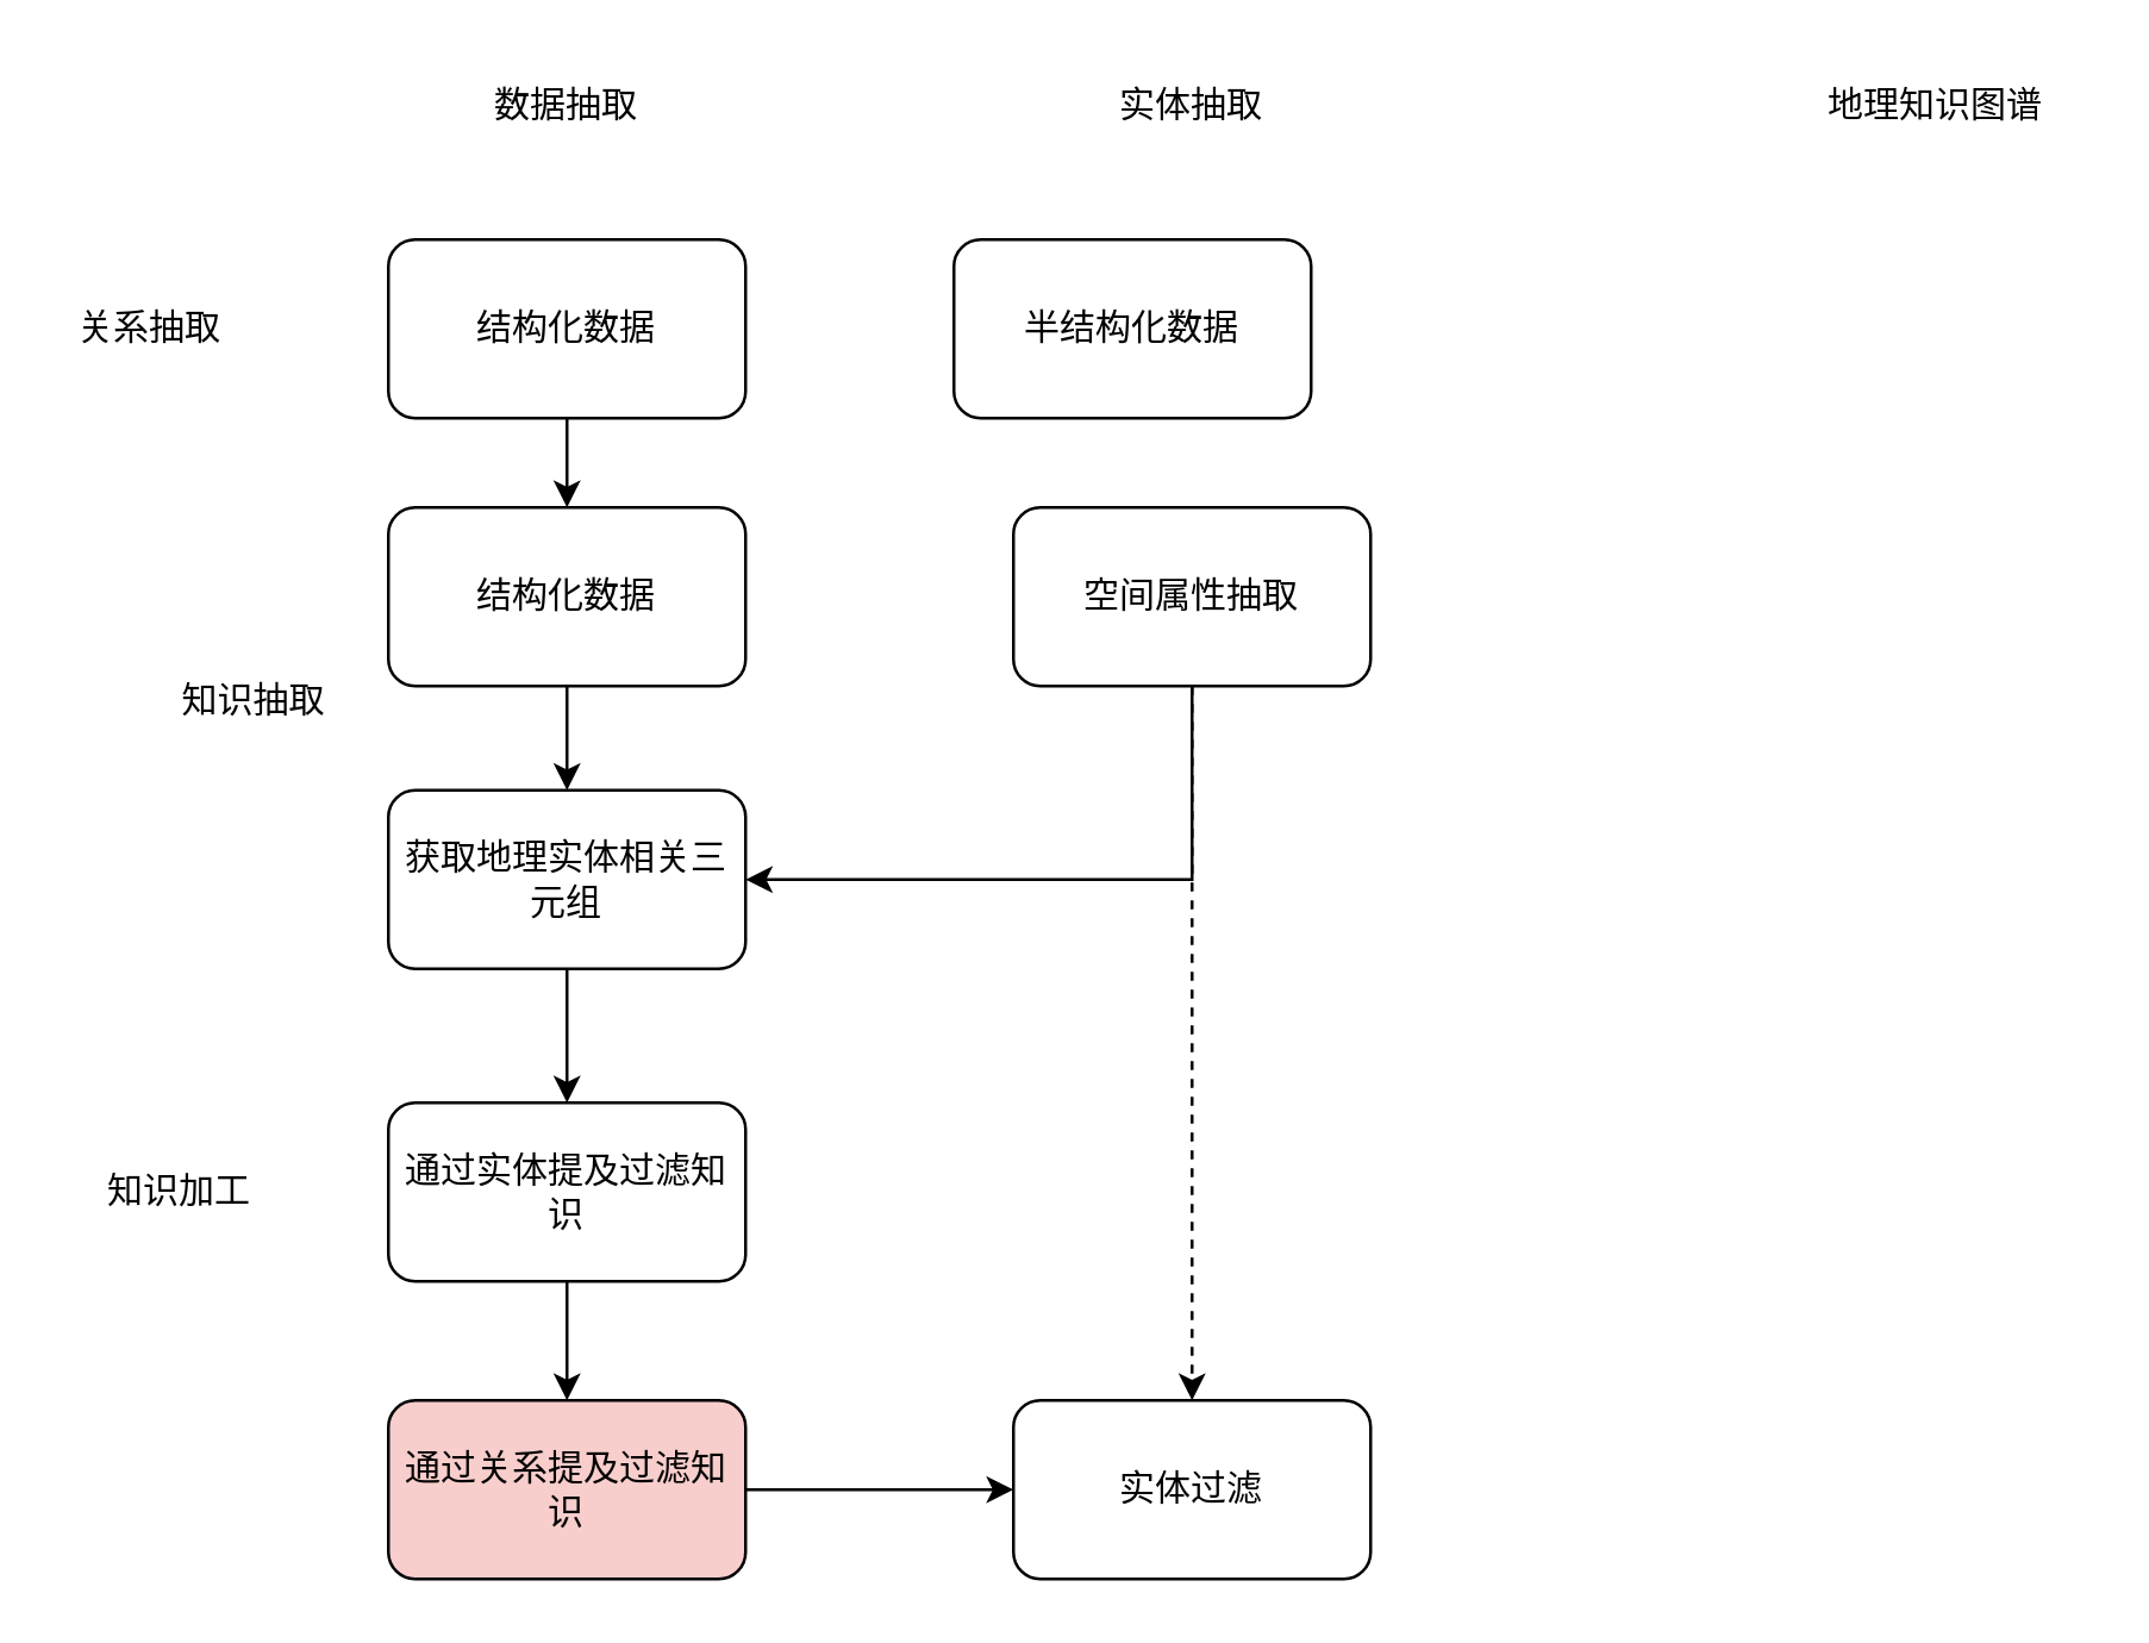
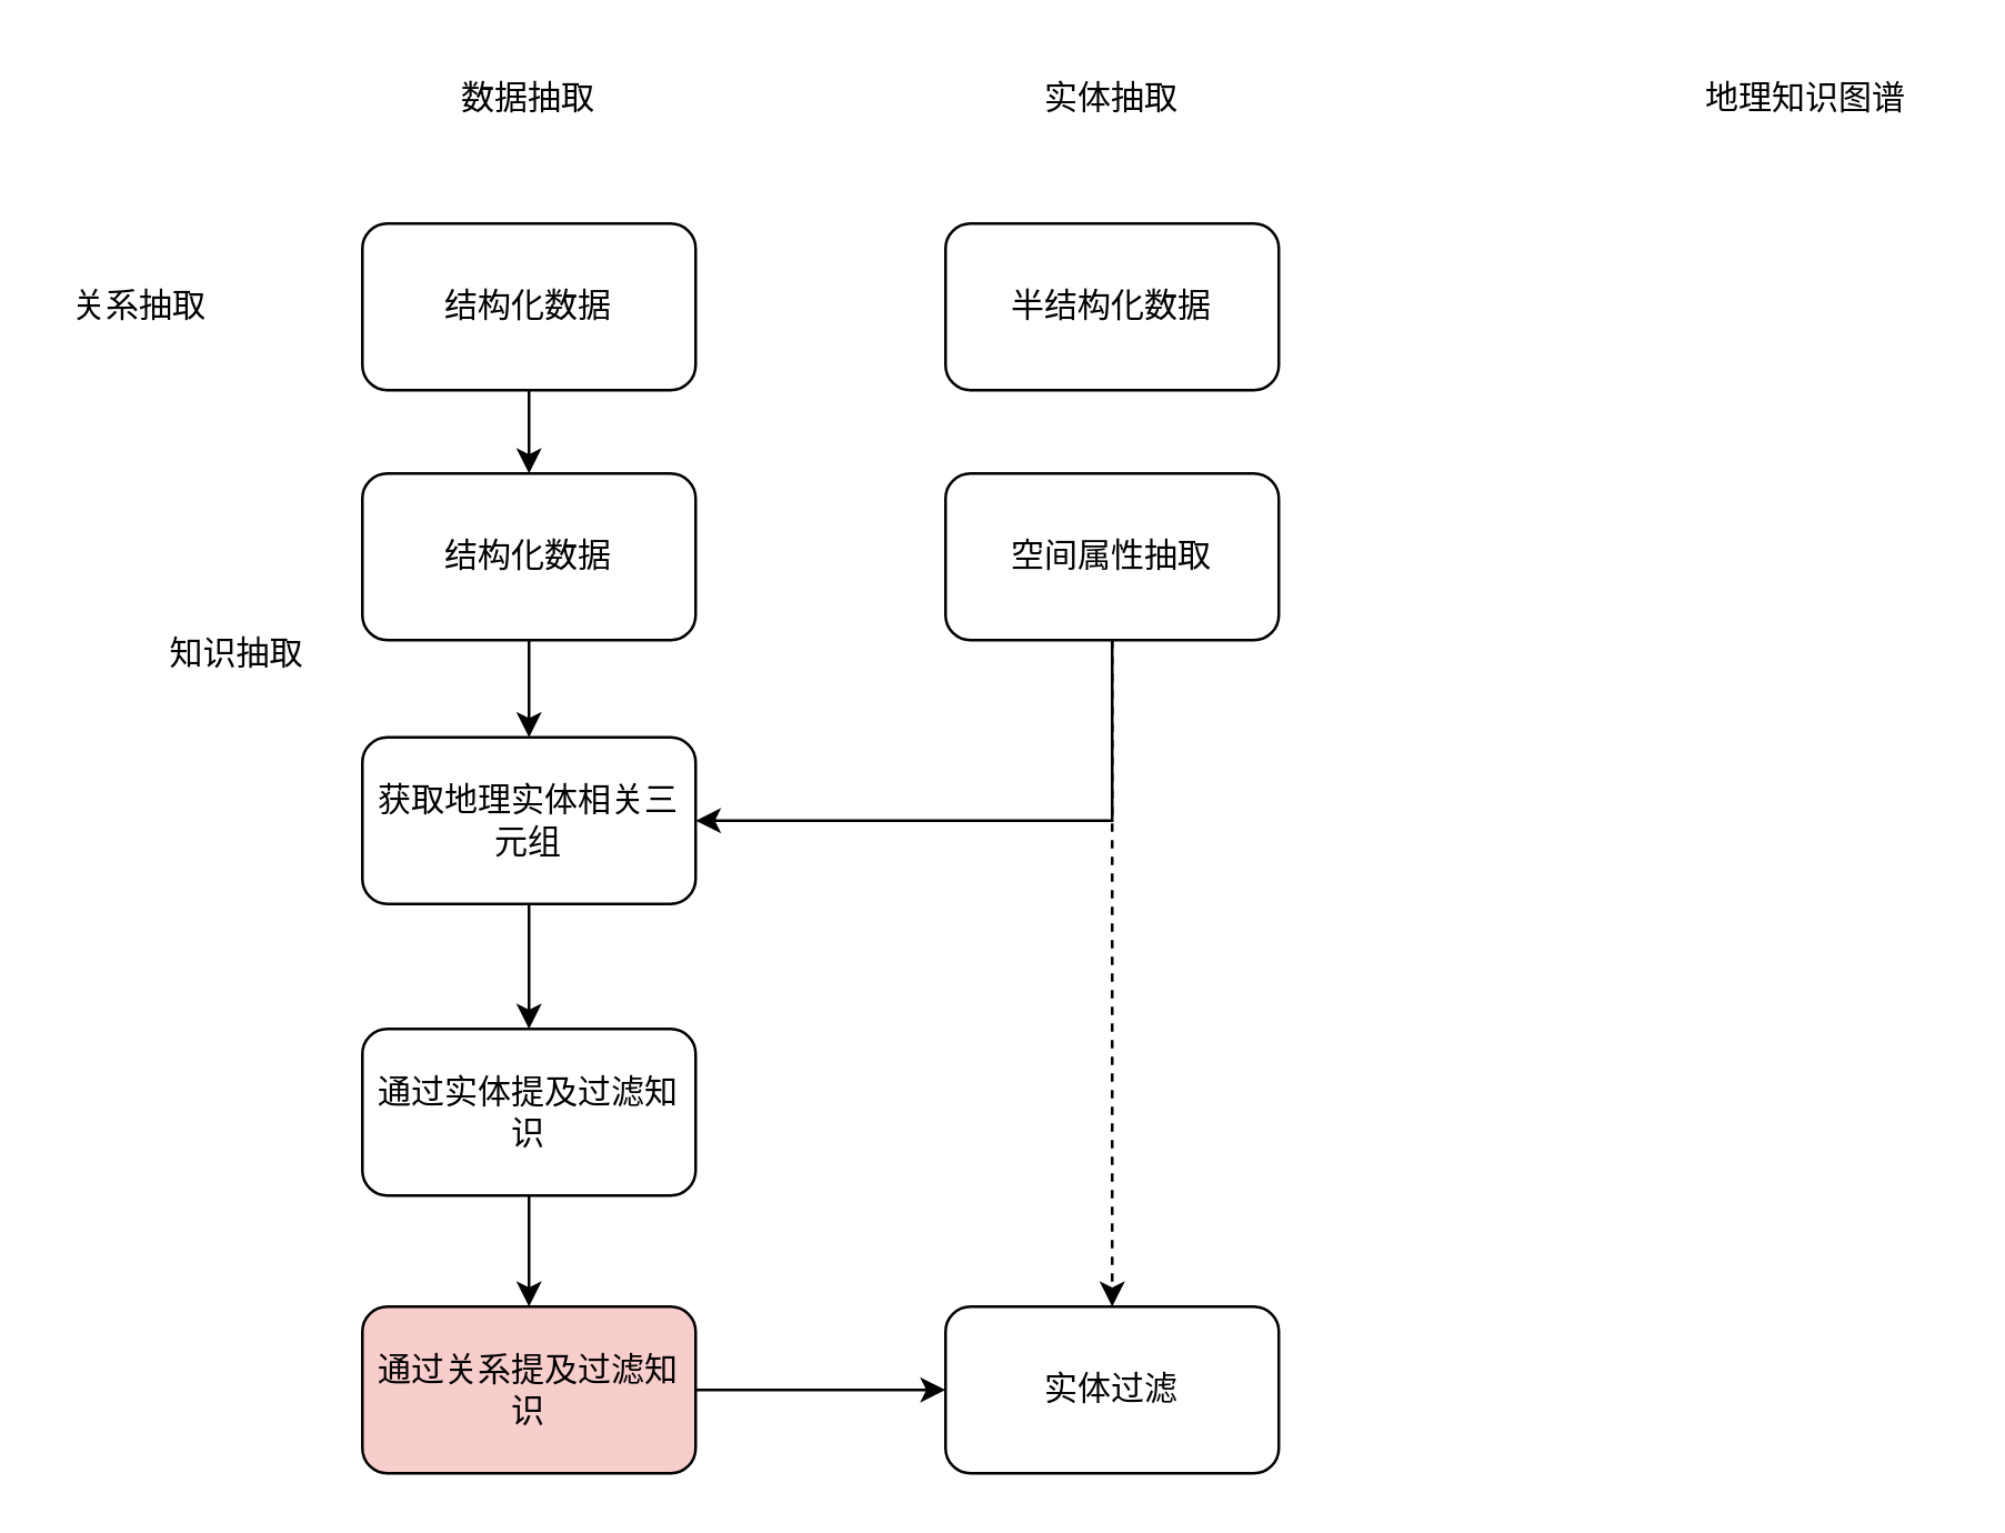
- <mxCell id="6" value="半结构化数据" style="rounded=1;whiteSpace=wrap;html=1;" vertex="1" parent="1"><mxGeometry x="320" y="80" width="120" height="60" as="geometry" /></mxCell>
+ <mxCell id="6" value="半结构化数据" style="rounded=1;whiteSpace=wrap;html=1;" vertex="1" parent="1"><mxGeometry x="340" y="80" width="120" height="60" as="geometry" /></mxCell>
- <mxCell id="14" value="知识加工" style="text;html=1;strokeColor=none;fillColor=none;align=center;verticalAlign=middle;whiteSpace=wrap;rounded=0;" vertex="1" parent="1"><mxGeometry x="20" y="385" width="80" height="30" as="geometry" /></mxCell>
